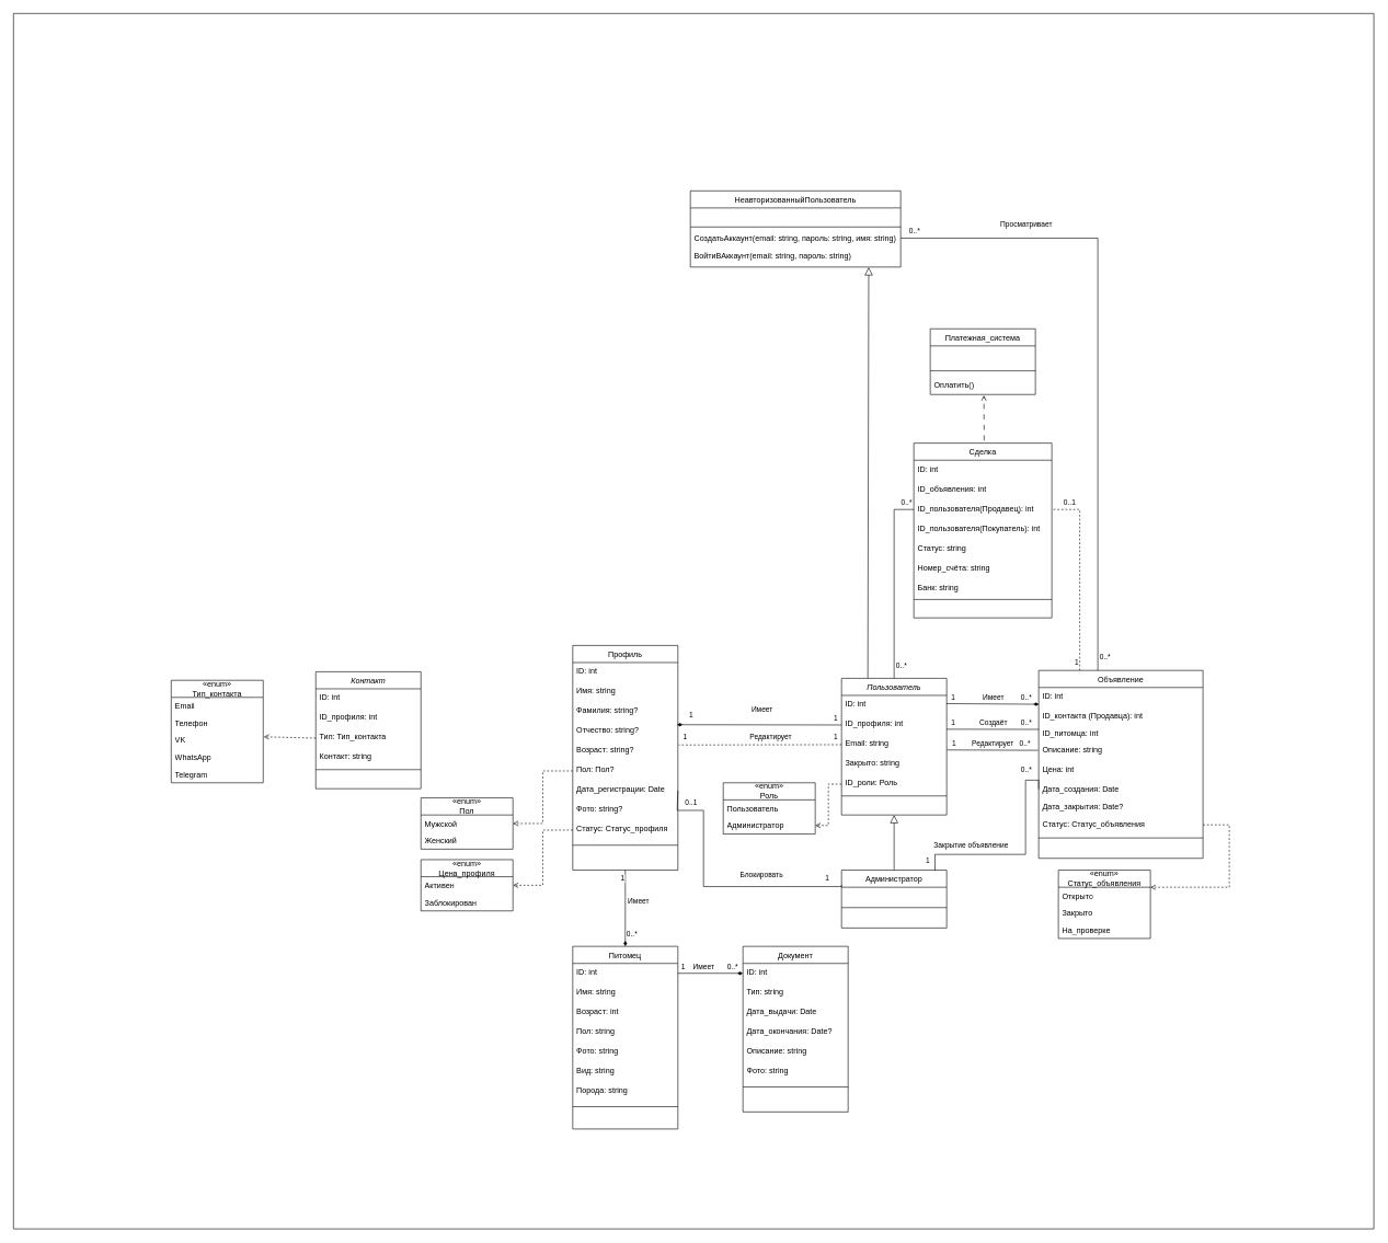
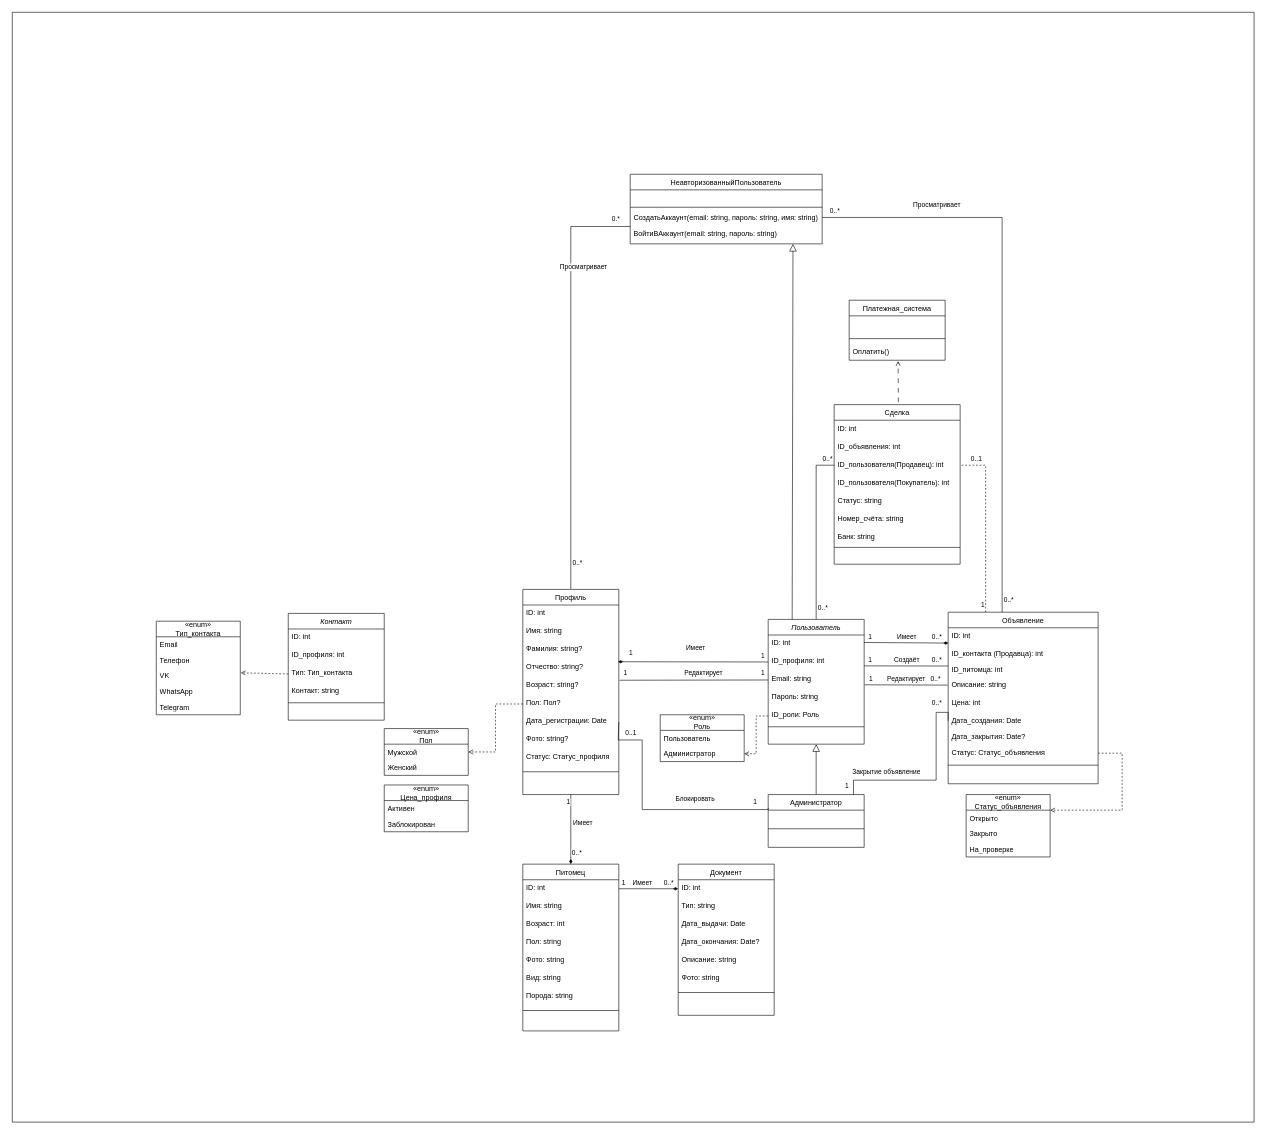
+ <mxCell id="6" style="edgeStyle=orthogonalEdgeStyle;rounded=0;orthogonalLoop=1;jettySize=auto;html=1;exitX=0;exitY=0.75;exitDx=0;exitDy=0;entryX=0.5;entryY=0;entryDx=0;entryDy=0;endArrow=none;endFill=0;" parent="1" source="95" target="43" edge="1"><mxGeometry relative="1" as="geometry"><mxPoint x="1230" y="1180" as="targetPoint" /></mxGeometry></mxCell>
+ <mxCell id="7" value="Просматривает" style="edgeLabel;html=1;align=center;verticalAlign=middle;resizable=0;points=[];" parent="6" vertex="1" connectable="0"><mxGeometry x="-0.119" relative="1" as="geometry"><mxPoint x="20" y="-144" as="offset" /></mxGeometry></mxCell>
+ <mxCell id="8" value="0.*" style="edgeLabel;html=1;align=center;verticalAlign=middle;resizable=0;points=[];" parent="6" vertex="1" connectable="0"><mxGeometry x="-0.845" y="-2" relative="1" as="geometry"><mxPoint x="30" y="-12" as="offset" /></mxGeometry></mxCell>
+ <mxCell id="9" value="0..*" style="edgeLabel;html=1;align=center;verticalAlign=middle;resizable=0;points=[];" parent="6" vertex="1" connectable="0"><mxGeometry x="0.835" y="1" relative="1" as="geometry"><mxPoint x="9" y="13" as="offset" /></mxGeometry></mxCell>
- <mxCell id="128" value="" style="endArrow=none;shadow=0;strokeWidth=1;rounded=0;endFill=0;elbow=horizontal;exitX=0;exitY=0.5;exitDx=0;exitDy=0;entryX=1.008;entryY=0.181;entryDx=0;entryDy=0;entryPerimeter=0;dashed=1;" parent="1" source="16" target="48" edge="1"><mxGeometry x="0.5" y="41" relative="1" as="geometry"><mxPoint x="1450" y="1173" as="sourcePoint" /><mxPoint x="1590" y="1157" as="targetPoint" /><mxPoint x="-40" y="32" as="offset" /></mxGeometry></mxCell>
+ <mxCell id="128" value="" style="endArrow=none;shadow=0;strokeWidth=1;rounded=0;endFill=0;elbow=horizontal;exitX=0;exitY=0.5;exitDx=0;exitDy=0;entryX=1.008;entryY=0.181;entryDx=0;entryDy=0;entryPerimeter=0;" parent="1" source="16" target="48" edge="1"><mxGeometry x="0.5" y="41" relative="1" as="geometry"><mxPoint x="1450" y="1173" as="sourcePoint" /><mxPoint x="1590" y="1157" as="targetPoint" /><mxPoint x="-40" y="32" as="offset" /></mxGeometry></mxCell>
- <mxCell id="17" value="Закрыто: string" style="text;align=left;verticalAlign=top;spacingLeft=4;spacingRight=4;overflow=hidden;rotatable=0;points=[[0,0.5],[1,0.5]];portConstraint=eastwest;" parent="13" vertex="1"><mxGeometry y="116" width="160" height="30" as="geometry" /></mxCell>
+ <mxCell id="17" value="Пароль: string" style="text;align=left;verticalAlign=top;spacingLeft=4;spacingRight=4;overflow=hidden;rotatable=0;points=[[0,0.5],[1,0.5]];portConstraint=eastwest;" parent="13" vertex="1"><mxGeometry y="116" width="160" height="30" as="geometry" /></mxCell>
- <mxCell id="109" style="edgeStyle=orthogonalEdgeStyle;rounded=0;orthogonalLoop=1;jettySize=auto;html=1;entryX=1;entryY=0.5;entryDx=0;entryDy=0;endArrow=open;endFill=0;dashed=1;exitX=0;exitY=0.5;exitDx=0;exitDy=0;" parent="1" source="52" target="107" edge="1"><mxGeometry relative="1" as="geometry"><mxPoint x="770" y="970" as="sourcePoint" /><mxPoint x="760" y="1129" as="targetPoint" /></mxGeometry></mxCell>
